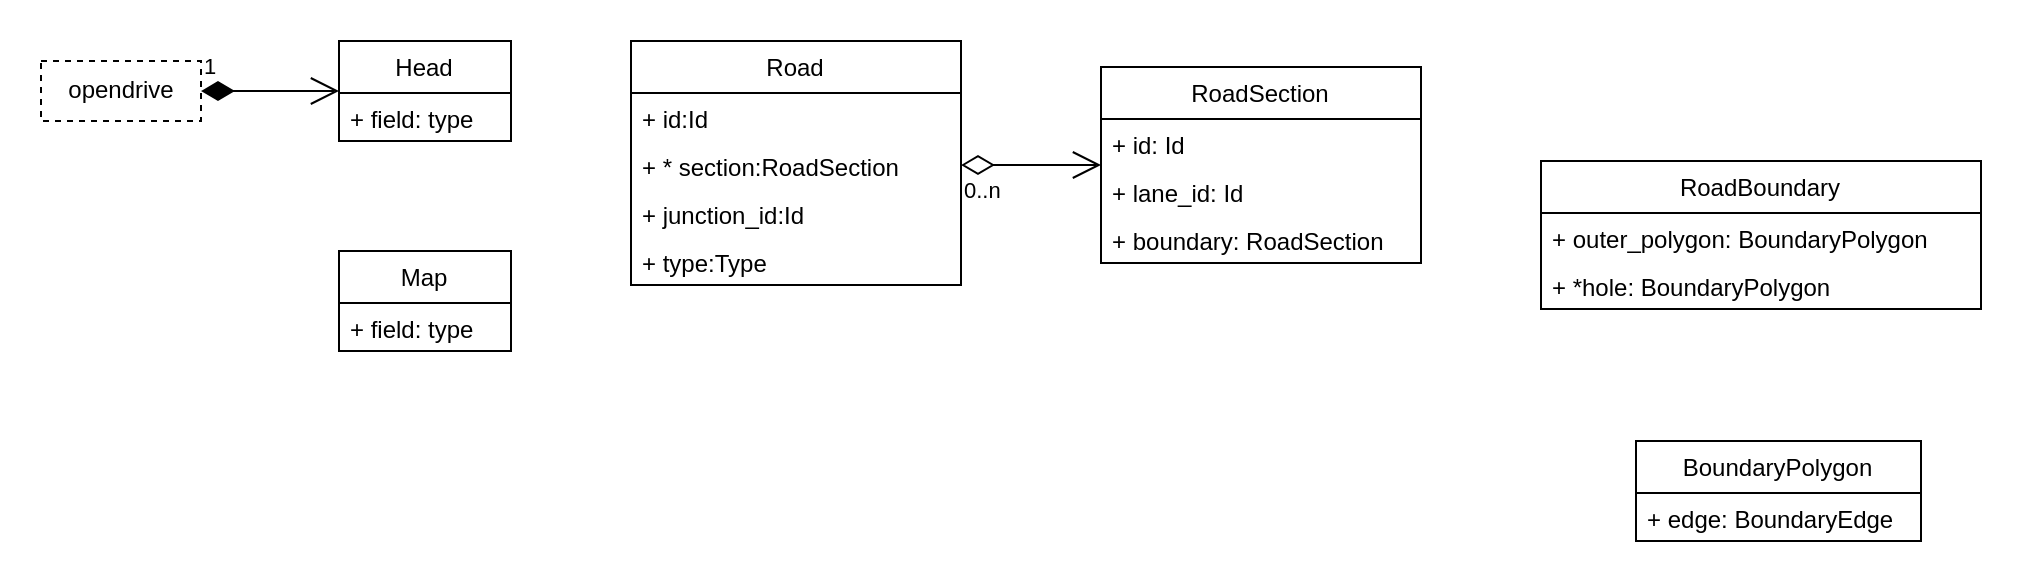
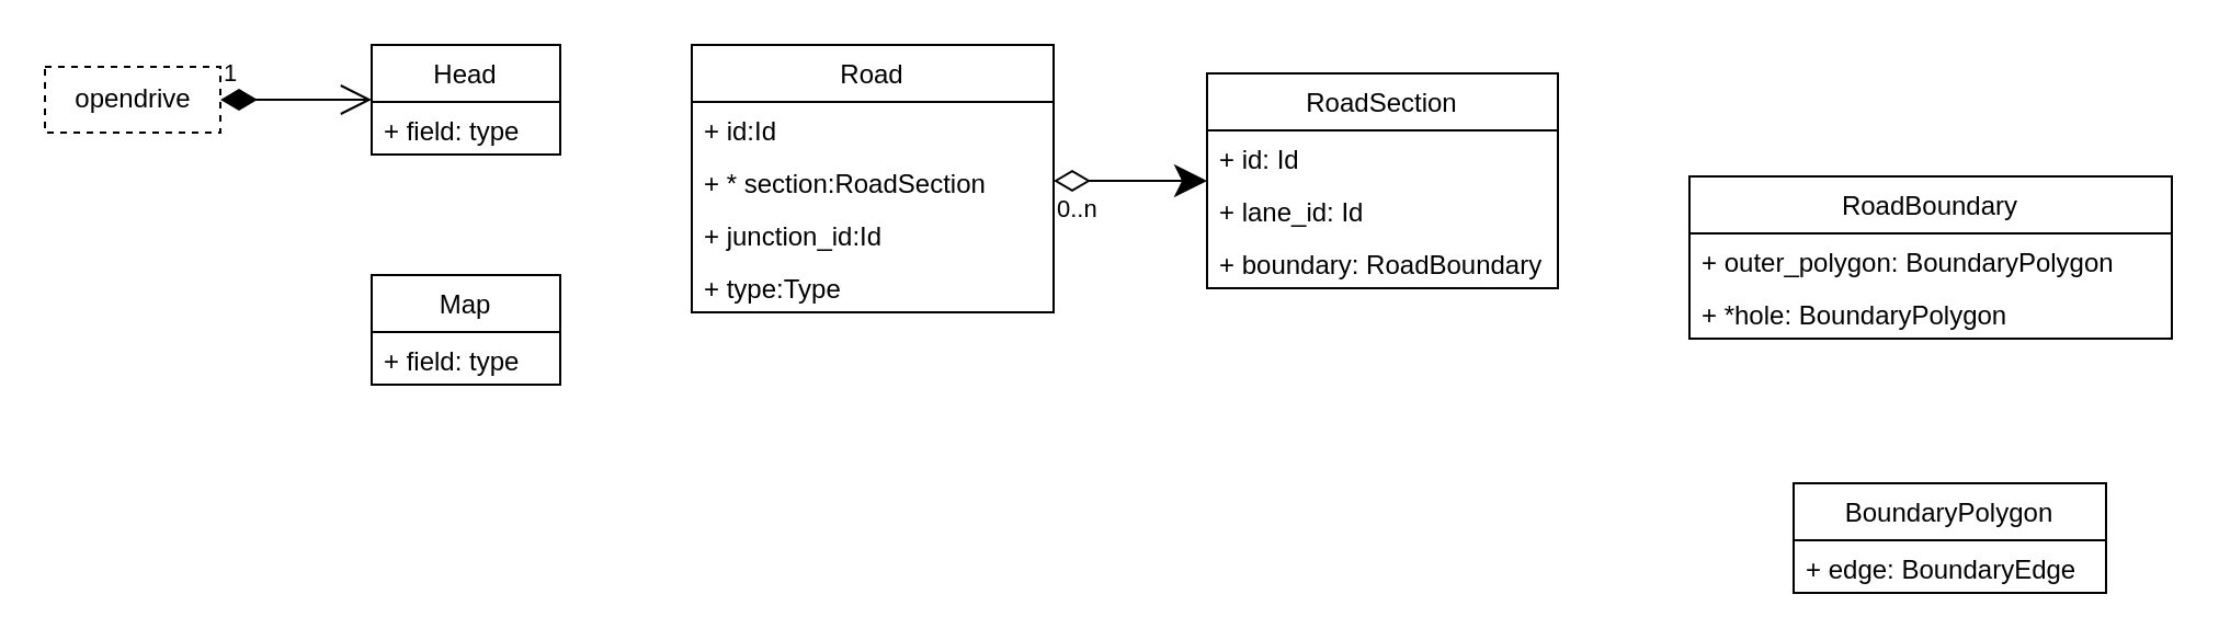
- <mxCell id="11" value="" style="endArrow=open;html=1;endSize=12;startArrow=diamondThin;startSize=14;startFill=0;edgeStyle=orthogonalEdgeStyle;exitX=1;exitY=0.5;exitDx=0;exitDy=0;" parent="1" source="7" target="15" edge="1"><mxGeometry relative="1" as="geometry"><mxPoint x="370" y="70" as="sourcePoint" /><mxPoint x="530" y="70" as="targetPoint" /></mxGeometry></mxCell>
+ <mxCell id="11" value="" style="endArrow=classic;html=1;endSize=12;startArrow=diamondThin;startSize=14;startFill=0;edgeStyle=orthogonalEdgeStyle;exitX=1;exitY=0.5;exitDx=0;exitDy=0;" parent="1" source="7" target="15" edge="1"><mxGeometry relative="1" as="geometry"><mxPoint x="370" y="70" as="sourcePoint" /><mxPoint x="530" y="70" as="targetPoint" /></mxGeometry></mxCell>
- <mxCell id="18" value="+ boundary: RoadSection" style="text;strokeColor=none;fillColor=none;align=left;verticalAlign=top;spacingLeft=4;spacingRight=4;overflow=hidden;rotatable=0;points=[[0,0.5],[1,0.5]];portConstraint=eastwest;" vertex="1" parent="15"><mxGeometry y="74" width="160" height="24" as="geometry" /></mxCell>
+ <mxCell id="18" value="+ boundary: RoadBoundary" style="text;strokeColor=none;fillColor=none;align=left;verticalAlign=top;spacingLeft=4;spacingRight=4;overflow=hidden;rotatable=0;points=[[0,0.5],[1,0.5]];portConstraint=eastwest;" vertex="1" parent="15"><mxGeometry y="74" width="160" height="24" as="geometry" /></mxCell>
